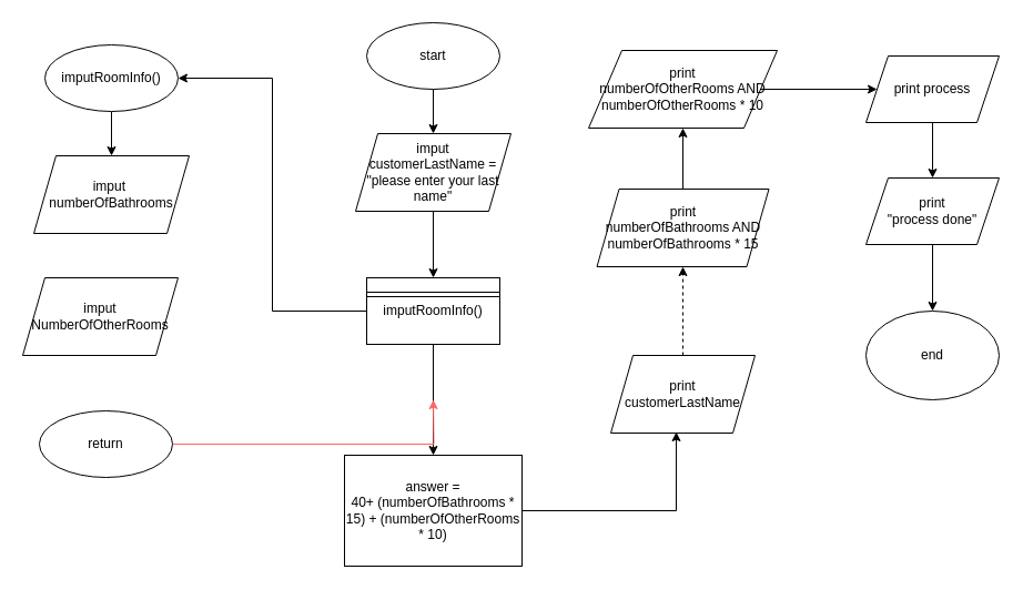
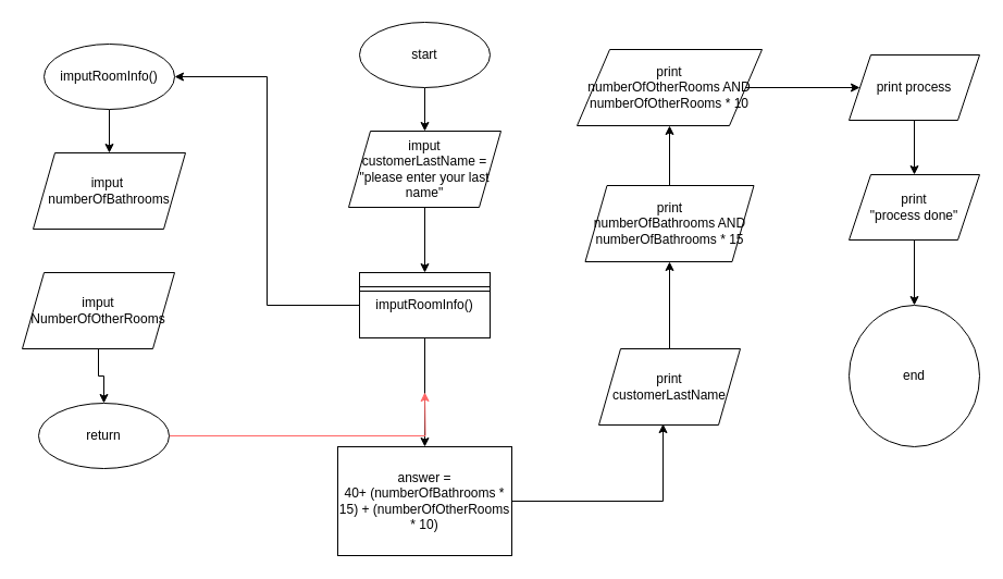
- <mxCell id="11" style="edgeStyle=orthogonalEdgeStyle;rounded=0;orthogonalLoop=1;jettySize=auto;html=1;dashed=1;" parent="1" source="12" target="14" edge="1"><mxGeometry relative="1" as="geometry" /></mxCell>
+ <mxCell id="11" style="edgeStyle=orthogonalEdgeStyle;rounded=0;orthogonalLoop=1;jettySize=auto;html=1;" parent="1" source="12" target="14" edge="1"><mxGeometry relative="1" as="geometry" /></mxCell>
- <mxCell id="4" value="end" style="ellipse;whiteSpace=wrap;html=1;" parent="1" vertex="1"><mxGeometry x="780" y="280" width="120" height="80" as="geometry" /></mxCell>
+ <mxCell id="4" value="end" style="ellipse;whiteSpace=wrap;html=1;" parent="1" vertex="1"><mxGeometry x="780" y="280" width="120" height="130" as="geometry" /></mxCell>
+ <mxCell id="8" style="edgeStyle=orthogonalEdgeStyle;rounded=0;orthogonalLoop=1;jettySize=auto;html=1;" parent="1" source="9" target="28" edge="1"><mxGeometry relative="1" as="geometry" /></mxCell>
